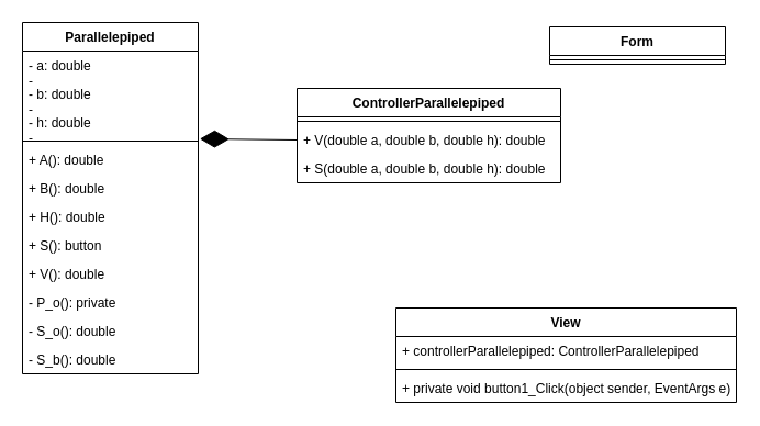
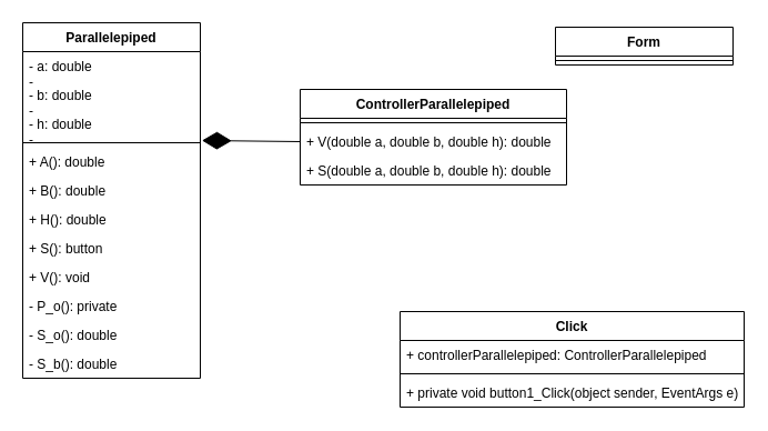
- <mxCell id="11" value="+ V&lt;span style=&quot;background-color: initial;&quot;&gt;(): double&lt;/span&gt;" style="text;strokeColor=none;fillColor=none;align=left;verticalAlign=top;spacingLeft=4;spacingRight=4;overflow=hidden;rotatable=0;points=[[0,0.5],[1,0.5]];portConstraint=eastwest;whiteSpace=wrap;html=1;" vertex="1" parent="2"><mxGeometry y="216" width="160" height="26" as="geometry" /></mxCell>
+ <mxCell id="11" value="+ V&lt;span style=&quot;background-color: initial;&quot;&gt;(): void&lt;/span&gt;" style="text;strokeColor=none;fillColor=none;align=left;verticalAlign=top;spacingLeft=4;spacingRight=4;overflow=hidden;rotatable=0;points=[[0,0.5],[1,0.5]];portConstraint=eastwest;whiteSpace=wrap;html=1;" vertex="1" parent="2"><mxGeometry y="216" width="160" height="26" as="geometry" /></mxCell>
- <mxCell id="19" value="View" style="swimlane;fontStyle=1;align=center;verticalAlign=top;childLayout=stackLayout;horizontal=1;startSize=26;horizontalStack=0;resizeParent=1;resizeParentMax=0;resizeLast=0;collapsible=1;marginBottom=0;whiteSpace=wrap;html=1;" vertex="1" parent="1"><mxGeometry x="360" y="280" width="310" height="86" as="geometry" /></mxCell>
+ <mxCell id="19" value="Click" style="swimlane;fontStyle=1;align=center;verticalAlign=top;childLayout=stackLayout;horizontal=1;startSize=26;horizontalStack=0;resizeParent=1;resizeParentMax=0;resizeLast=0;collapsible=1;marginBottom=0;whiteSpace=wrap;html=1;" vertex="1" parent="1"><mxGeometry x="360" y="280" width="310" height="86" as="geometry" /></mxCell>
